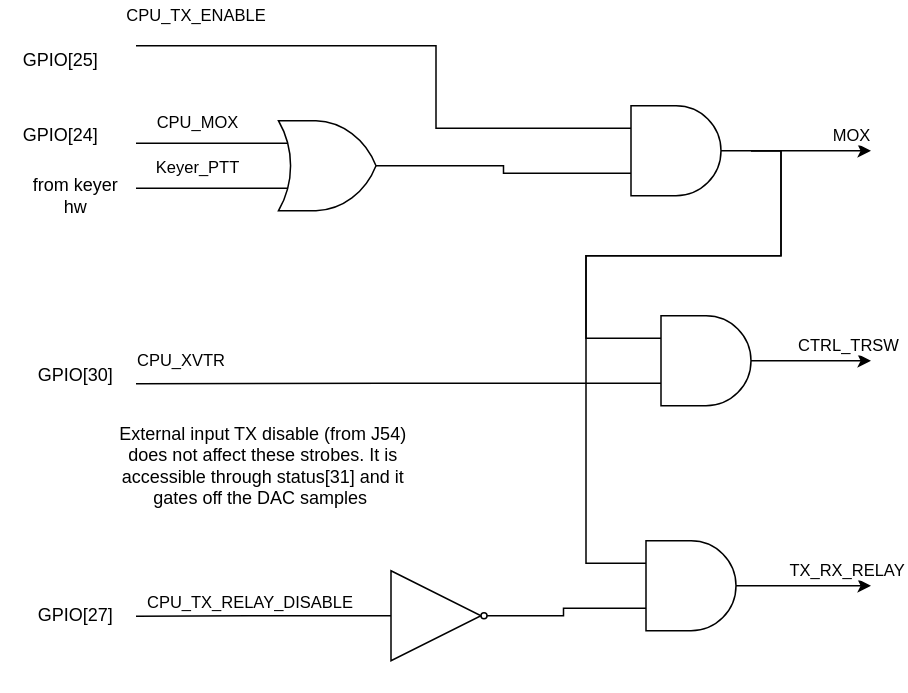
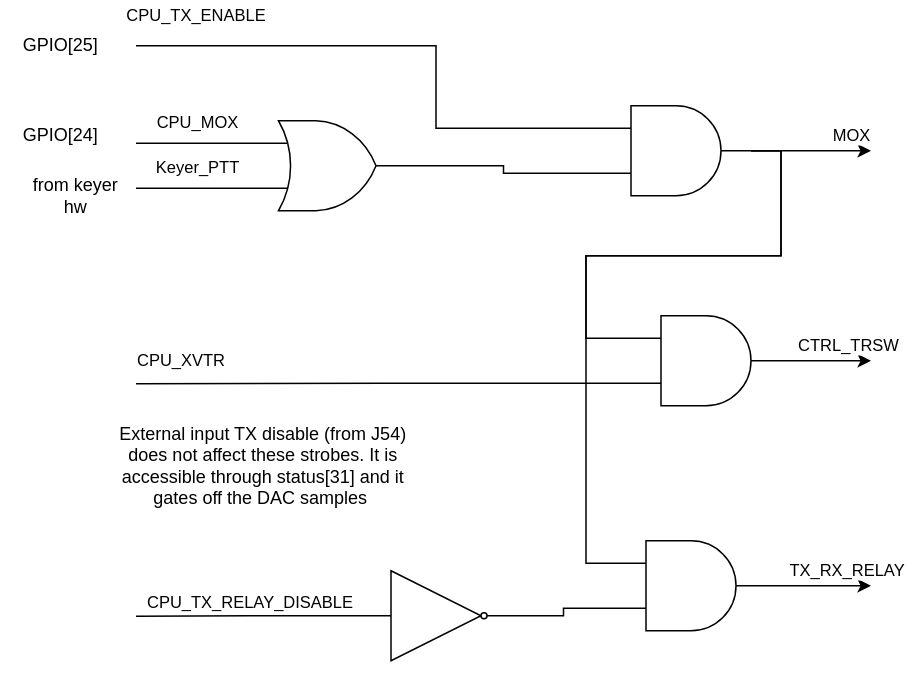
- <mxCell id="19" value="GPIO[25]" style="text;html=1;strokeColor=none;fillColor=none;align=center;verticalAlign=middle;whiteSpace=wrap;rounded=0;" vertex="1" parent="1"><mxGeometry x="20" y="30" width="40" height="20" as="geometry" /></mxCell>
+ <mxCell id="19" value="GPIO[25]" style="text;html=1;strokeColor=none;fillColor=none;align=center;verticalAlign=middle;whiteSpace=wrap;rounded=0;" vertex="1" parent="1"><mxGeometry x="20" y="20" width="40" height="20" as="geometry" /></mxCell>
- <mxCell id="21" value="GPIO[30]" style="text;html=1;strokeColor=none;fillColor=none;align=center;verticalAlign=middle;whiteSpace=wrap;rounded=0;" vertex="1" parent="1"><mxGeometry x="30" y="240" width="40" height="20" as="geometry" /></mxCell>
- <mxCell id="22" value="GPIO[27]" style="text;html=1;strokeColor=none;fillColor=none;align=center;verticalAlign=middle;whiteSpace=wrap;rounded=0;" vertex="1" parent="1"><mxGeometry x="30" y="400" width="40" height="20" as="geometry" /></mxCell>
